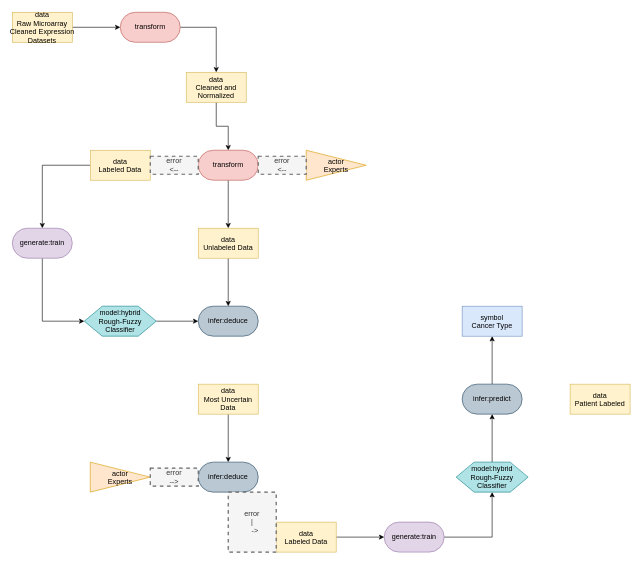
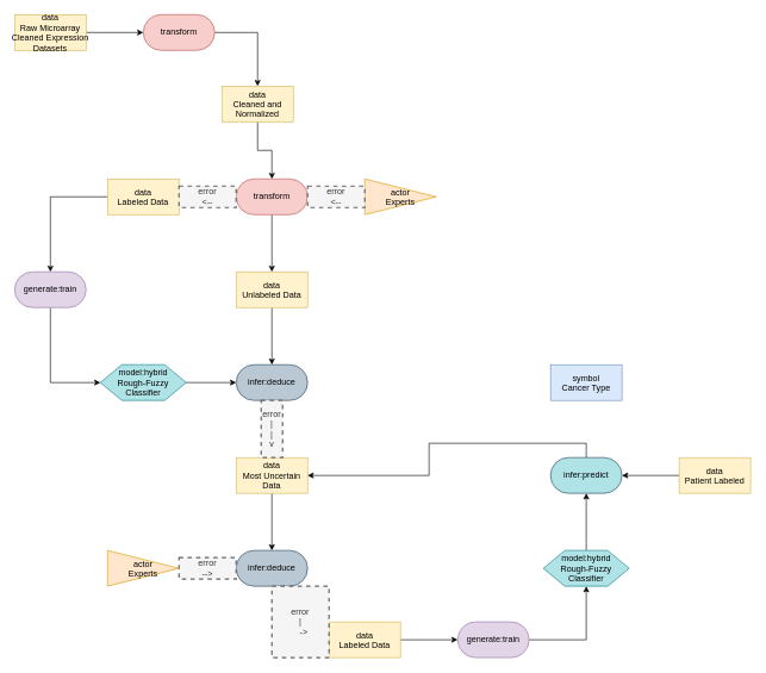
- <mxCell id="35" style="edgeStyle=orthogonalEdgeStyle;rounded=0;orthogonalLoop=1;jettySize=auto;html=1;exitX=0.5;exitY=0;exitDx=0;exitDy=0;entryX=0.5;entryY=1;entryDx=0;entryDy=0;" parent="1" source="36" target="39" edge="1"><mxGeometry relative="1" as="geometry" /></mxCell>
+ <mxCell id="35" style="edgeStyle=orthogonalEdgeStyle;rounded=0;orthogonalLoop=1;jettySize=auto;html=1;exitX=0.5;exitY=0;exitDx=0;exitDy=0;" parent="1" source="36" target="23" edge="1"><mxGeometry relative="1" as="geometry" /></mxCell>
+ <mxCell id="24" value="&lt;div&gt;error&lt;/div&gt;&lt;div&gt;|&lt;/div&gt;&lt;div&gt;|&lt;/div&gt;&lt;div&gt;v&lt;/div&gt;" style="text;html=1;align=center;verticalAlign=middle;whiteSpace=wrap;rounded=0;dashed=1;fillColor=#f5f5f5;fontColor=#333333;strokeColor=#666666;strokeWidth=2;" parent="1" name="text" vertex="1"><mxGeometry x="365" y="560" width="30" height="80" as="geometry" /></mxCell>
- <mxCell id="36" value="infer:predict" style="rounded=1;whiteSpace=wrap;html=1;arcSize=50;fillColor=#bac8d3;strokeColor=#23445d;" parent="1" name="infer:deduce" vertex="1"><mxGeometry x="770" y="640" width="100" height="50" as="geometry" /></mxCell>
+ <mxCell id="36" value="infer:predict" style="rounded=1;whiteSpace=wrap;html=1;arcSize=50;fillColor=#b0e3e6;strokeColor=#23445d;" parent="1" name="infer:deduce" vertex="1"><mxGeometry x="770" y="640" width="100" height="50" as="geometry" /></mxCell>
+ <mxCell id="37" style="edgeStyle=orthogonalEdgeStyle;rounded=0;orthogonalLoop=1;jettySize=auto;html=1;exitX=0;exitY=0.5;exitDx=0;exitDy=0;entryX=1;entryY=0.5;entryDx=0;entryDy=0;" parent="1" source="38" target="36" edge="1"><mxGeometry relative="1" as="geometry" /></mxCell>
